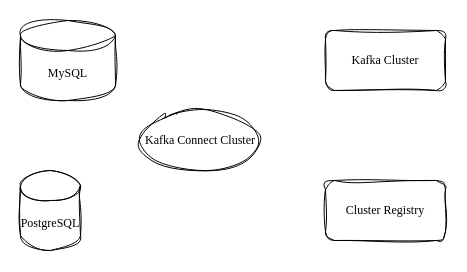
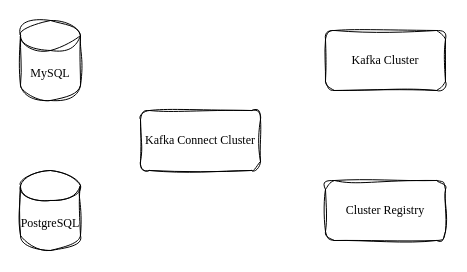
- <mxCell id="2" value="MySQL" style="shape=cylinder3;whiteSpace=wrap;html=1;boundedLbl=1;backgroundOutline=1;size=15;sketch=1;hachureGap=4;jiggle=2;curveFitting=1;fontFamily=Solitreo;fontSource=https%3A%2F%2Ffonts.googleapis.com%2Fcss%3Ffamily%3DSolitreo;fontSize=12;" vertex="1" parent="1"><mxGeometry x="20" y="20" width="95" height="80" as="geometry" /></mxCell>
+ <mxCell id="2" value="MySQL" style="shape=cylinder3;whiteSpace=wrap;html=1;boundedLbl=1;backgroundOutline=1;size=15;sketch=1;hachureGap=4;jiggle=2;curveFitting=1;fontFamily=Solitreo;fontSource=https%3A%2F%2Ffonts.googleapis.com%2Fcss%3Ffamily%3DSolitreo;fontSize=12;" vertex="1" parent="1"><mxGeometry x="20" y="20" width="60" height="80" as="geometry" /></mxCell>
- <mxCell id="5" value="Kafka Connect Cluster" style="ellipse;whiteSpace=wrap;html=1;sketch=1;hachureGap=4;jiggle=2;curveFitting=1;fontFamily=Solitreo;fontSource=https%3A%2F%2Ffonts.googleapis.com%2Fcss%3Ffamily%3DSolitreo;fontSize=12;" vertex="1" parent="1"><mxGeometry x="140" y="110" width="120" height="60" as="geometry" /></mxCell>
+ <mxCell id="5" value="Kafka Connect Cluster" style="rounded=1;whiteSpace=wrap;html=1;sketch=1;hachureGap=4;jiggle=2;curveFitting=1;fontFamily=Solitreo;fontSource=https%3A%2F%2Ffonts.googleapis.com%2Fcss%3Ffamily%3DSolitreo;fontSize=12;" vertex="1" parent="1"><mxGeometry x="140" y="110" width="120" height="60" as="geometry" /></mxCell>
